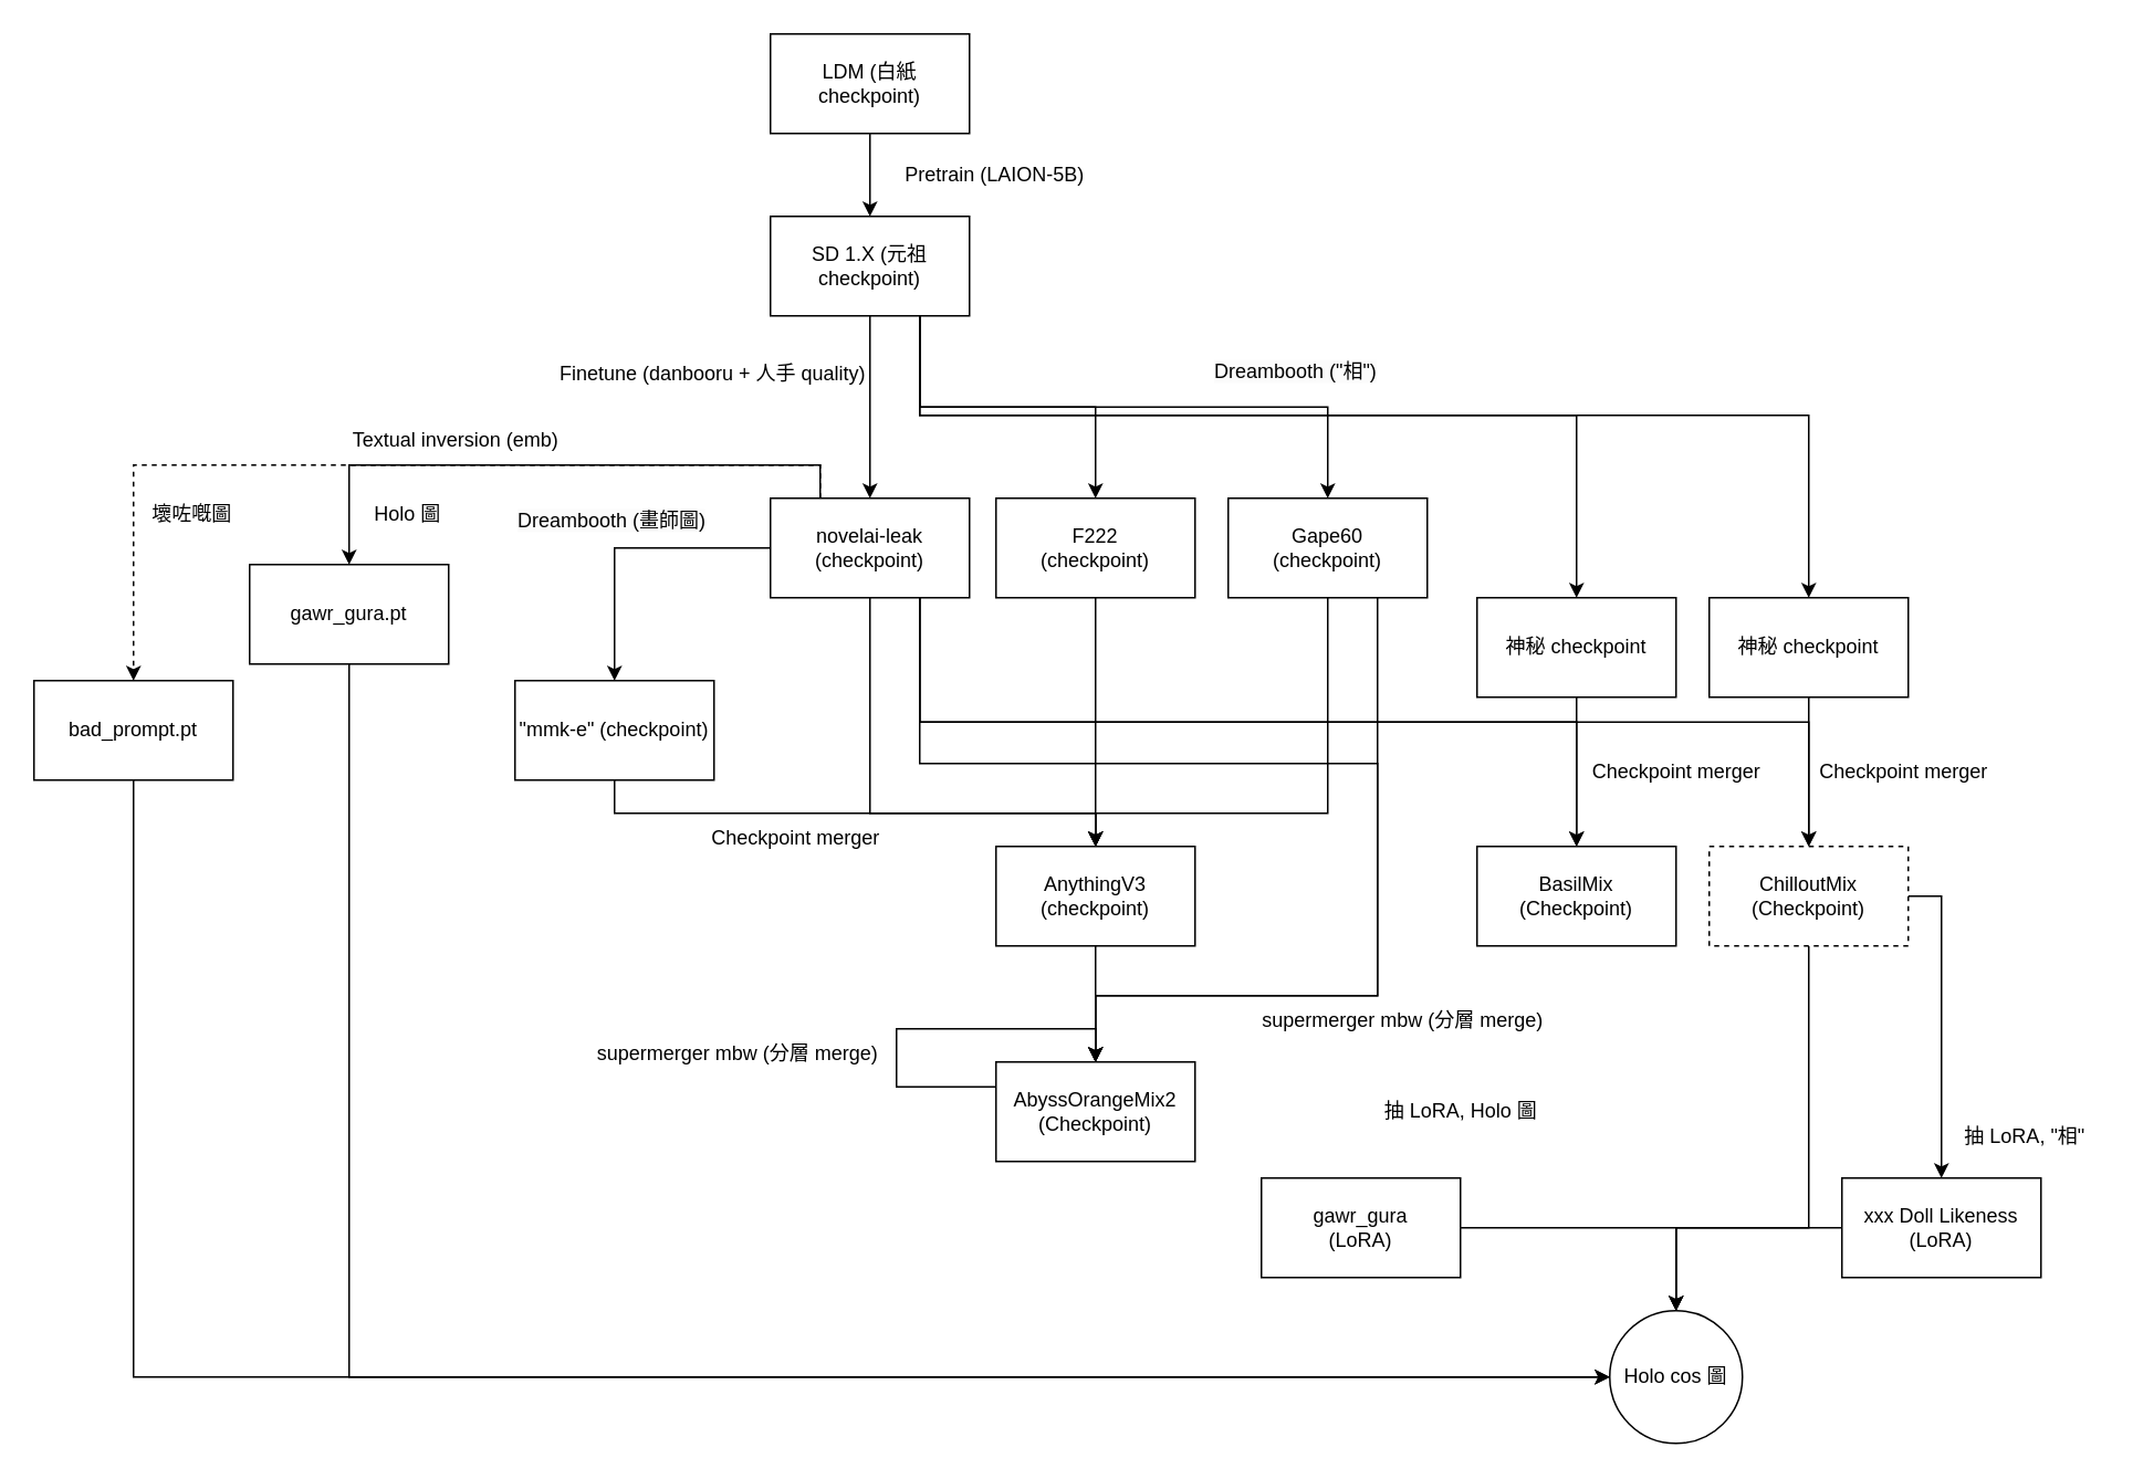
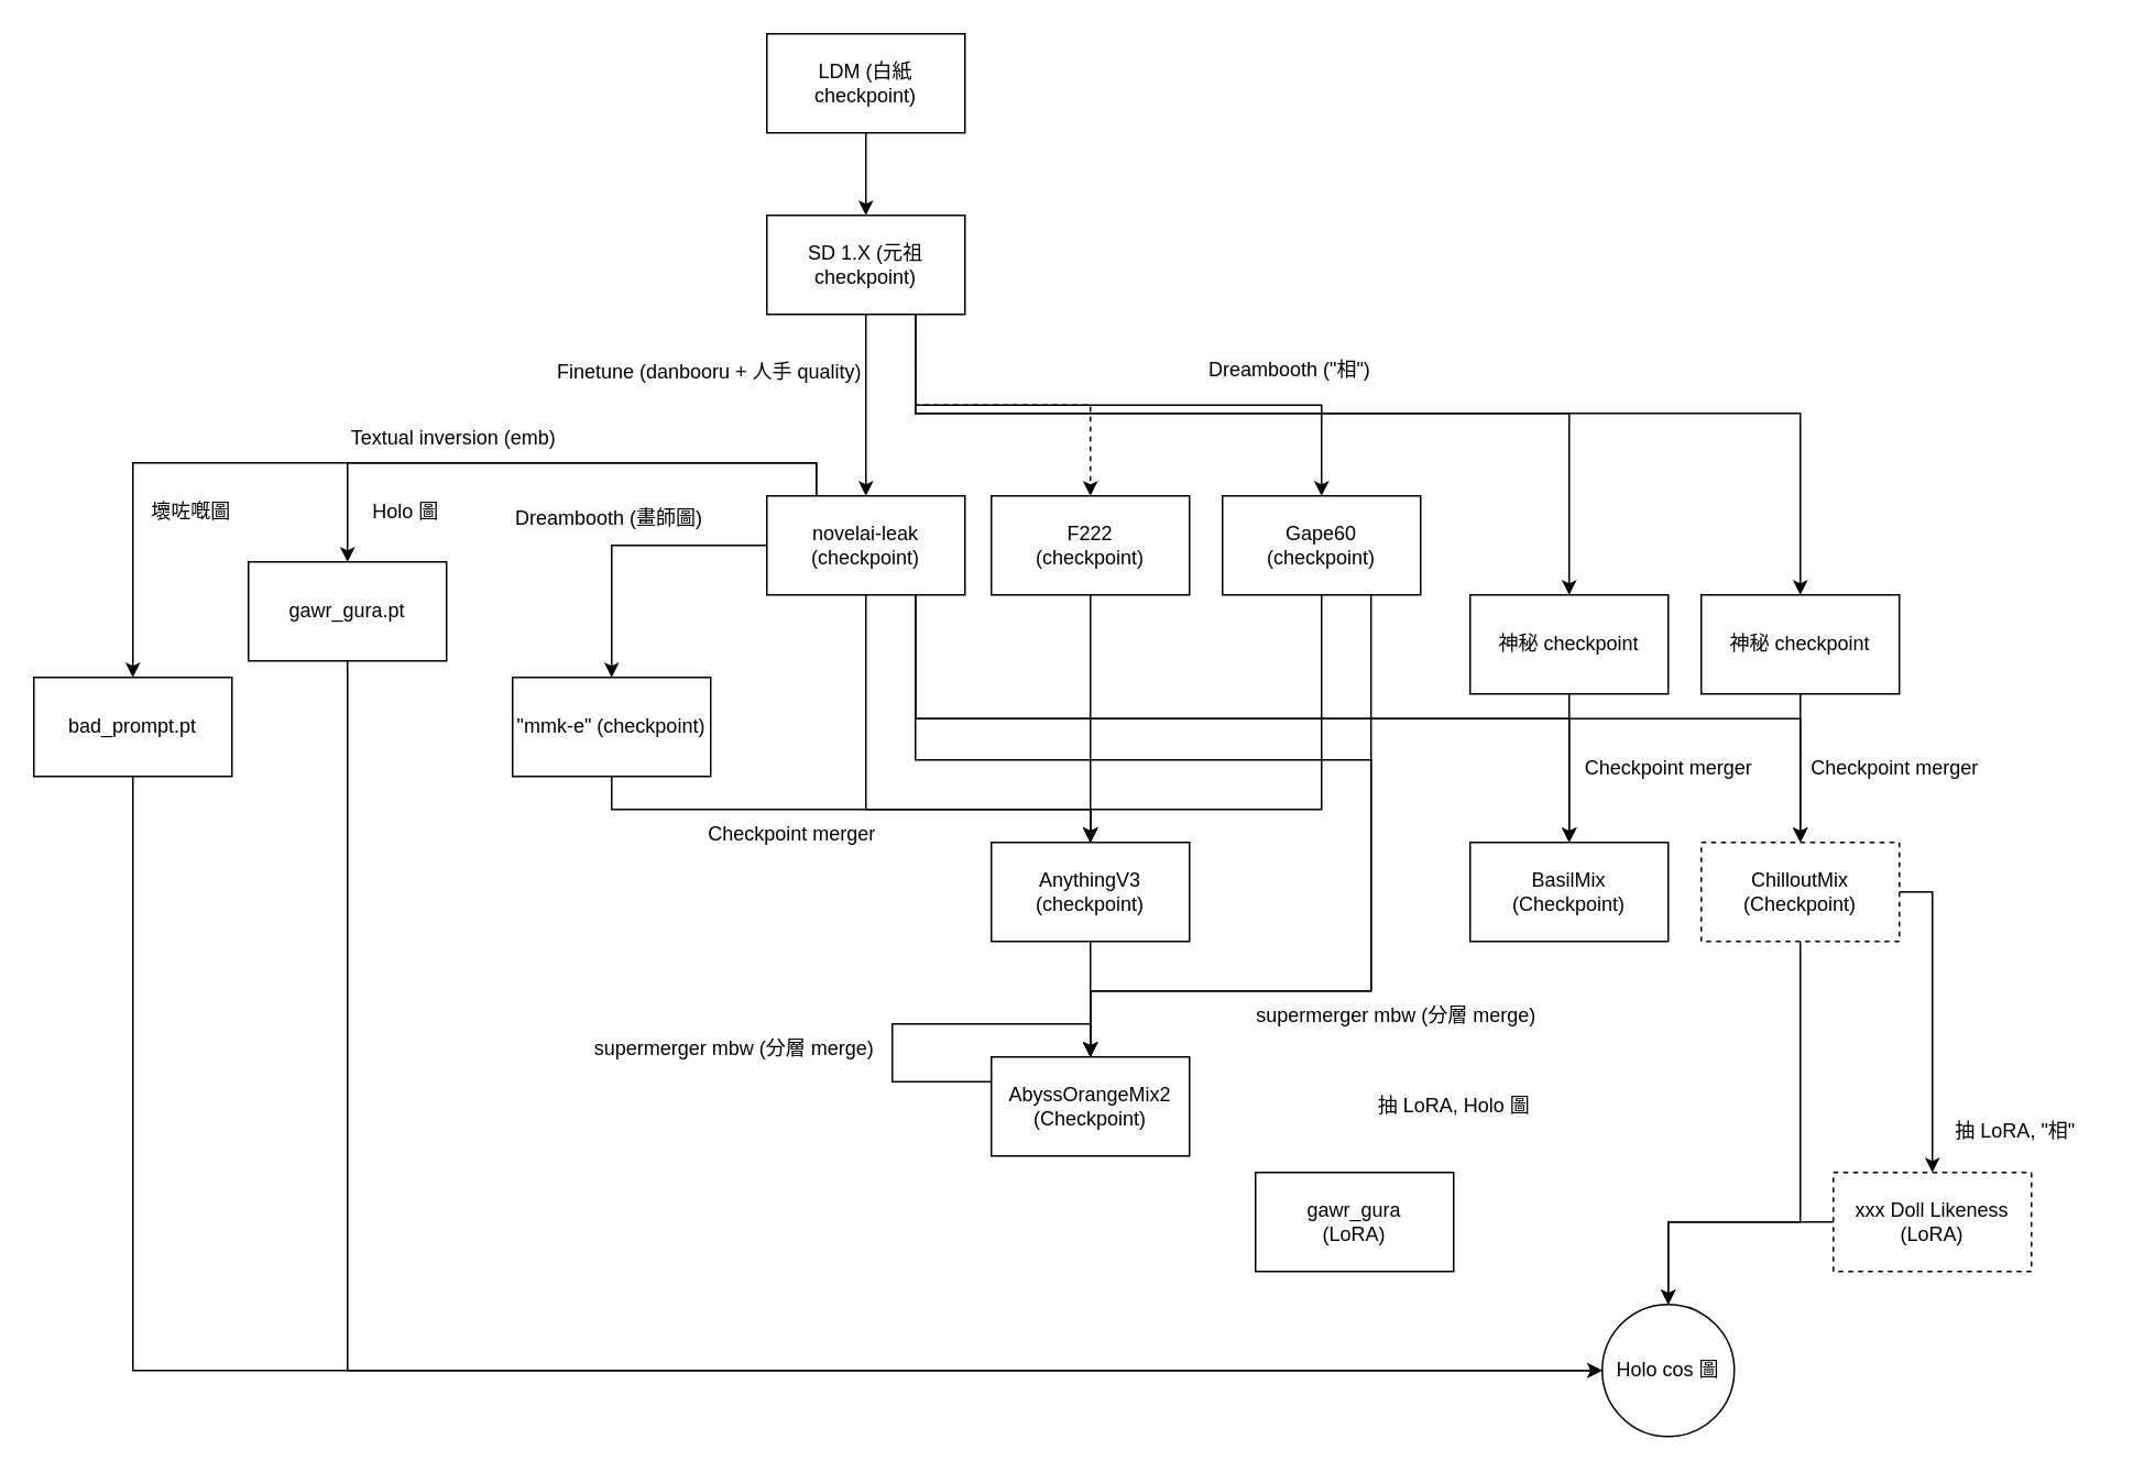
- <mxCell id="17" value="Pretrain (LAION-5B)" style="text;html=1;align=center;verticalAlign=middle;resizable=0;points=[];autosize=1;strokeColor=none;fillColor=none;" vertex="1" parent="1"><mxGeometry x="534" y="90" width="130" height="30" as="geometry" /></mxCell>
- <mxCell id="4" style="edgeStyle=orthogonalEdgeStyle;rounded=0;orthogonalLoop=1;jettySize=auto;html=1;entryX=0.5;entryY=0;entryDx=0;entryDy=0;exitX=0.75;exitY=1;exitDx=0;exitDy=0;" edge="1" parent="1" source="5" target="9"><mxGeometry relative="1" as="geometry"><mxPoint x="550" y="200" as="sourcePoint" /></mxGeometry></mxCell>
+ <mxCell id="4" style="edgeStyle=orthogonalEdgeStyle;rounded=0;orthogonalLoop=1;jettySize=auto;html=1;entryX=0.5;entryY=0;entryDx=0;entryDy=0;exitX=0.75;exitY=1;exitDx=0;exitDy=0;dashed=1;" edge="1" parent="1" source="5" target="9"><mxGeometry relative="1" as="geometry"><mxPoint x="550" y="200" as="sourcePoint" /></mxGeometry></mxCell>
- <mxCell id="55" style="edgeStyle=orthogonalEdgeStyle;rounded=0;orthogonalLoop=1;jettySize=auto;html=1;exitX=0.25;exitY=0;exitDx=0;exitDy=0;entryX=0.5;entryY=0;entryDx=0;entryDy=0;dashed=1;" edge="1" parent="1" source="15" target="57"><mxGeometry relative="1" as="geometry"><mxPoint x="504" y="310" as="sourcePoint" /><mxPoint x="80" y="290" as="targetPoint" /><Array as="points"><mxPoint x="494" y="280" /><mxPoint x="80" y="280" /></Array></mxGeometry></mxCell>
+ <mxCell id="55" style="edgeStyle=orthogonalEdgeStyle;rounded=0;orthogonalLoop=1;jettySize=auto;html=1;exitX=0.25;exitY=0;exitDx=0;exitDy=0;entryX=0.5;entryY=0;entryDx=0;entryDy=0;" edge="1" parent="1" source="15" target="57"><mxGeometry relative="1" as="geometry"><mxPoint x="504" y="310" as="sourcePoint" /><mxPoint x="80" y="290" as="targetPoint" /><Array as="points"><mxPoint x="494" y="280" /><mxPoint x="80" y="280" /></Array></mxGeometry></mxCell>
- <mxCell id="41" style="edgeStyle=orthogonalEdgeStyle;rounded=0;orthogonalLoop=1;jettySize=auto;html=1;exitX=1;exitY=0.5;exitDx=0;exitDy=0;entryX=0.5;entryY=0;entryDx=0;entryDy=0;" edge="1" parent="1" source="42" target="60"><mxGeometry relative="1" as="geometry" /></mxCell>
- <mxCell id="53" value="xxx Doll Likeness&lt;br&gt;(LoRA)" style="rounded=0;whiteSpace=wrap;html=1;" vertex="1" parent="1"><mxGeometry x="1110" y="710" width="120" height="60" as="geometry" /></mxCell>
+ <mxCell id="53" value="xxx Doll Likeness&lt;br&gt;(LoRA)" style="rounded=0;whiteSpace=wrap;html=1;dashed=1;" vertex="1" parent="1"><mxGeometry x="1110" y="710" width="120" height="60" as="geometry" /></mxCell>
